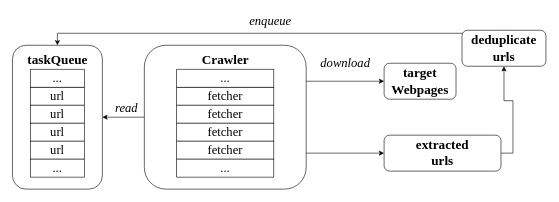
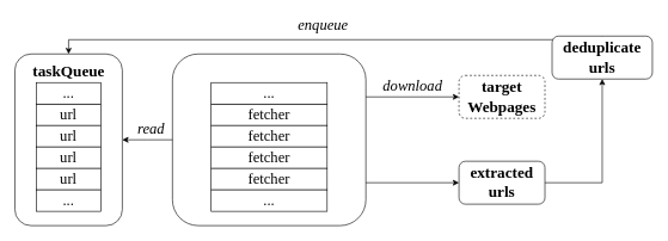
- <mxCell id="19" value="&lt;b&gt;&lt;font style=&quot;font-size: 22px&quot;&gt;Crawler&lt;/font&gt;&lt;/b&gt;" style="text;html=1;align=center;verticalAlign=middle;resizable=0;points=[];autosize=1;fontSize=21;fontFamily=Consolas;" vertex="1" parent="12"><mxGeometry x="85" y="10" width="100" height="30" as="geometry" /></mxCell>
- <mxCell id="24" value="download" style="text;html=1;align=center;verticalAlign=middle;resizable=0;points=[];autosize=1;fontSize=21;fontFamily=Consolas;fontStyle=2;" vertex="1" parent="1"><mxGeometry x="520" y="90" width="110" height="30" as="geometry" /></mxCell>
+ <mxCell id="24" value="download" style="text;html=1;align=center;verticalAlign=middle;resizable=0;points=[];autosize=1;fontSize=21;fontFamily=Consolas;fontStyle=2;" vertex="1" parent="1"><mxGeometry x="520" y="105" width="110" height="30" as="geometry" /></mxCell>
- <mxCell id="22" value="target&lt;br style=&quot;font-size: 22px;&quot;&gt;Webpages" style="rounded=1;whiteSpace=wrap;html=1;fontFamily=Consolas;fontSize=22;strokeWidth=1;fontStyle=1;" vertex="1" parent="1"><mxGeometry x="640" y="105" width="120" height="60" as="geometry" /></mxCell>
+ <mxCell id="22" value="target&lt;br style=&quot;font-size: 22px;&quot;&gt;Webpages" style="rounded=1;whiteSpace=wrap;html=1;fontFamily=Consolas;fontSize=22;strokeWidth=1;fontStyle=1;dashed=1;" vertex="1" parent="1"><mxGeometry x="640" y="105" width="120" height="60" as="geometry" /></mxCell>
- <mxCell id="26" value="extracted&lt;br style=&quot;font-size: 22px;&quot;&gt;urls" style="rounded=1;whiteSpace=wrap;html=1;fontFamily=Consolas;fontSize=22;strokeWidth=1;fontStyle=1;" vertex="1" parent="1"><mxGeometry x="640" y="225" width="195" height="60" as="geometry" /></mxCell>
+ <mxCell id="26" value="extracted&lt;br style=&quot;font-size: 22px;&quot;&gt;urls" style="rounded=1;whiteSpace=wrap;html=1;fontFamily=Consolas;fontSize=22;strokeWidth=1;fontStyle=1;" vertex="1" parent="1"><mxGeometry x="640" y="225" width="120" height="60" as="geometry" /></mxCell>
